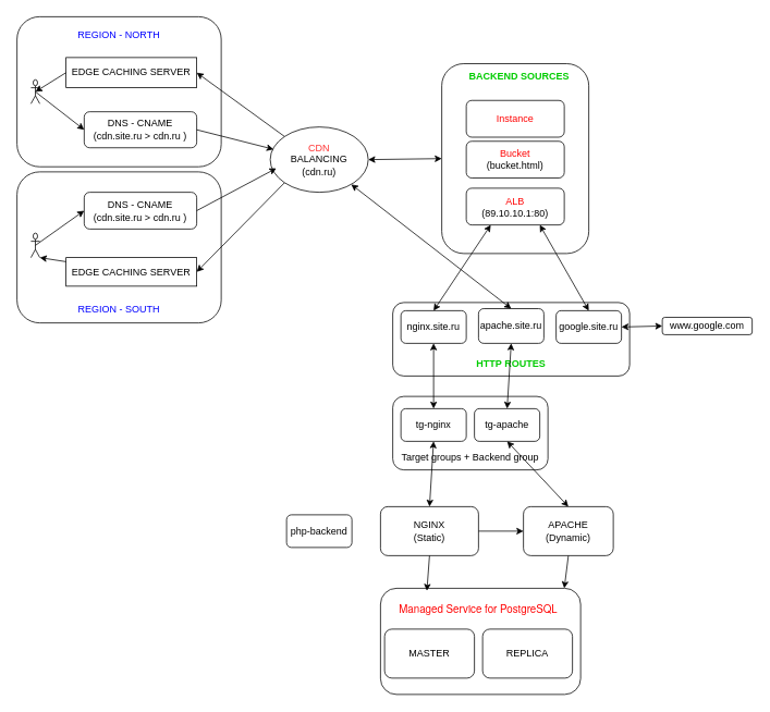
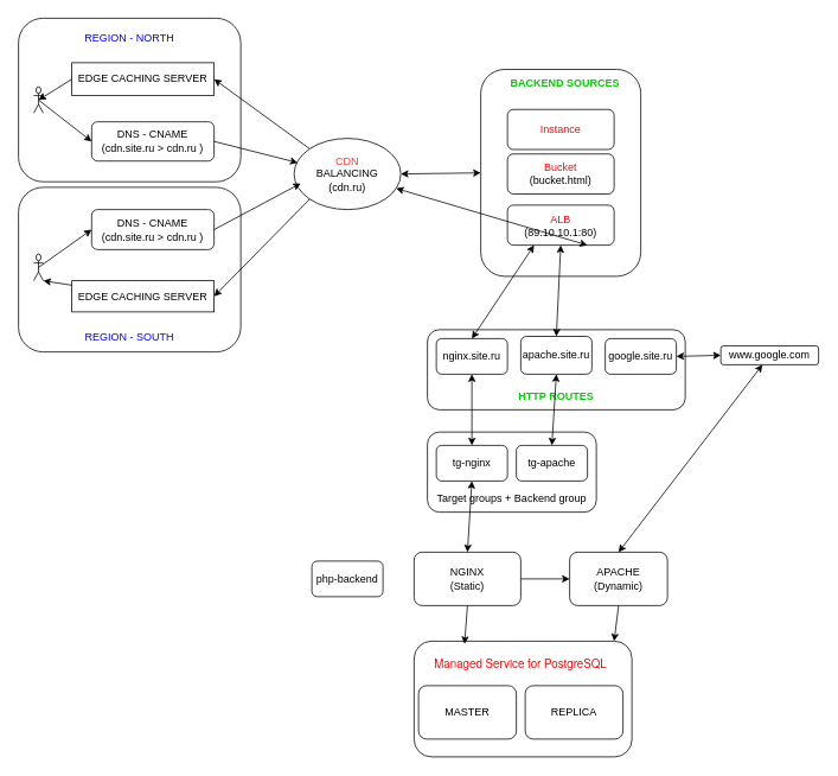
- <mxCell id="34" value="" style="endArrow=classic;startArrow=classic;html=1;rounded=0;exitX=0.5;exitY=0;exitDx=0;exitDy=0;" edge="1" parent="1" source="28" target="20"><mxGeometry width="50" height="50" relative="1" as="geometry"><mxPoint x="390" y="360" as="sourcePoint" /><mxPoint x="630" y="270" as="targetPoint" /></mxGeometry></mxCell>
+ <mxCell id="34" value="" style="endArrow=classic;startArrow=classic;html=1;rounded=0;exitX=0.5;exitY=0;exitDx=0;exitDy=0;entryX=0.5;entryY=1;entryDx=0;entryDy=0;" edge="1" parent="1" source="28" target="30"><mxGeometry width="50" height="50" relative="1" as="geometry"><mxPoint x="390" y="360" as="sourcePoint" /><mxPoint x="630" y="270" as="targetPoint" /></mxGeometry></mxCell>
- <mxCell id="35" value="" style="endArrow=classic;startArrow=classic;html=1;rounded=0;entryX=0.5;entryY=0;entryDx=0;entryDy=0;exitX=0.75;exitY=1;exitDx=0;exitDy=0;" edge="1" parent="1" source="30" target="26"><mxGeometry width="50" height="50" relative="1" as="geometry"><mxPoint x="390" y="360" as="sourcePoint" /><mxPoint x="440" y="310" as="targetPoint" /></mxGeometry></mxCell>
+ <mxCell id="35" value="" style="endArrow=classic;startArrow=classic;html=1;rounded=0;exitX=0.75;exitY=1;exitDx=0;exitDy=0;" edge="1" parent="1" source="30" target="20"><mxGeometry width="50" height="50" relative="1" as="geometry"><mxPoint x="390" y="360" as="sourcePoint" /><mxPoint x="440" y="310" as="targetPoint" /></mxGeometry></mxCell>
- <mxCell id="53" value="" style="endArrow=classic;startArrow=classic;html=1;rounded=0;entryX=0.5;entryY=1;entryDx=0;entryDy=0;exitX=0.5;exitY=0;exitDx=0;exitDy=0;" edge="1" parent="1" source="42" target="48"><mxGeometry width="50" height="50" relative="1" as="geometry"><mxPoint x="390" y="510" as="sourcePoint" /><mxPoint x="440" y="460" as="targetPoint" /></mxGeometry></mxCell>
+ <mxCell id="53" value="" style="endArrow=classic;startArrow=classic;html=1;rounded=0;exitX=0.5;exitY=0;exitDx=0;exitDy=0;" edge="1" parent="1" source="42" target="39"><mxGeometry width="50" height="50" relative="1" as="geometry"><mxPoint x="390" y="510" as="sourcePoint" /><mxPoint x="440" y="460" as="targetPoint" /></mxGeometry></mxCell>
